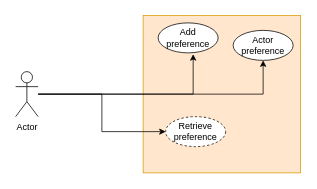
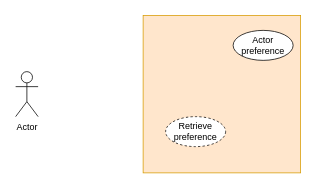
- <mxCell id="3" value="Add preference" style="ellipse;whiteSpace=wrap;html=1;" vertex="1" parent="1"><mxGeometry x="210" y="30" width="80" height="40" as="geometry" /></mxCell>
- <mxCell id="4" style="edgeStyle=orthogonalEdgeStyle;rounded=0;orthogonalLoop=1;jettySize=auto;html=1;entryX=0.584;entryY=1.044;entryDx=0;entryDy=0;entryPerimeter=0;" edge="1" parent="1" source="7" target="3"><mxGeometry relative="1" as="geometry"><Array as="points"><mxPoint x="257" y="125" /></Array></mxGeometry></mxCell>
- <mxCell id="5" style="edgeStyle=orthogonalEdgeStyle;rounded=0;orthogonalLoop=1;jettySize=auto;html=1;" edge="1" parent="1" source="7" target="8"><mxGeometry relative="1" as="geometry" /></mxCell>
- <mxCell id="6" style="edgeStyle=orthogonalEdgeStyle;rounded=0;orthogonalLoop=1;jettySize=auto;html=1;" edge="1" parent="1" source="7" target="9"><mxGeometry relative="1" as="geometry" /></mxCell>
